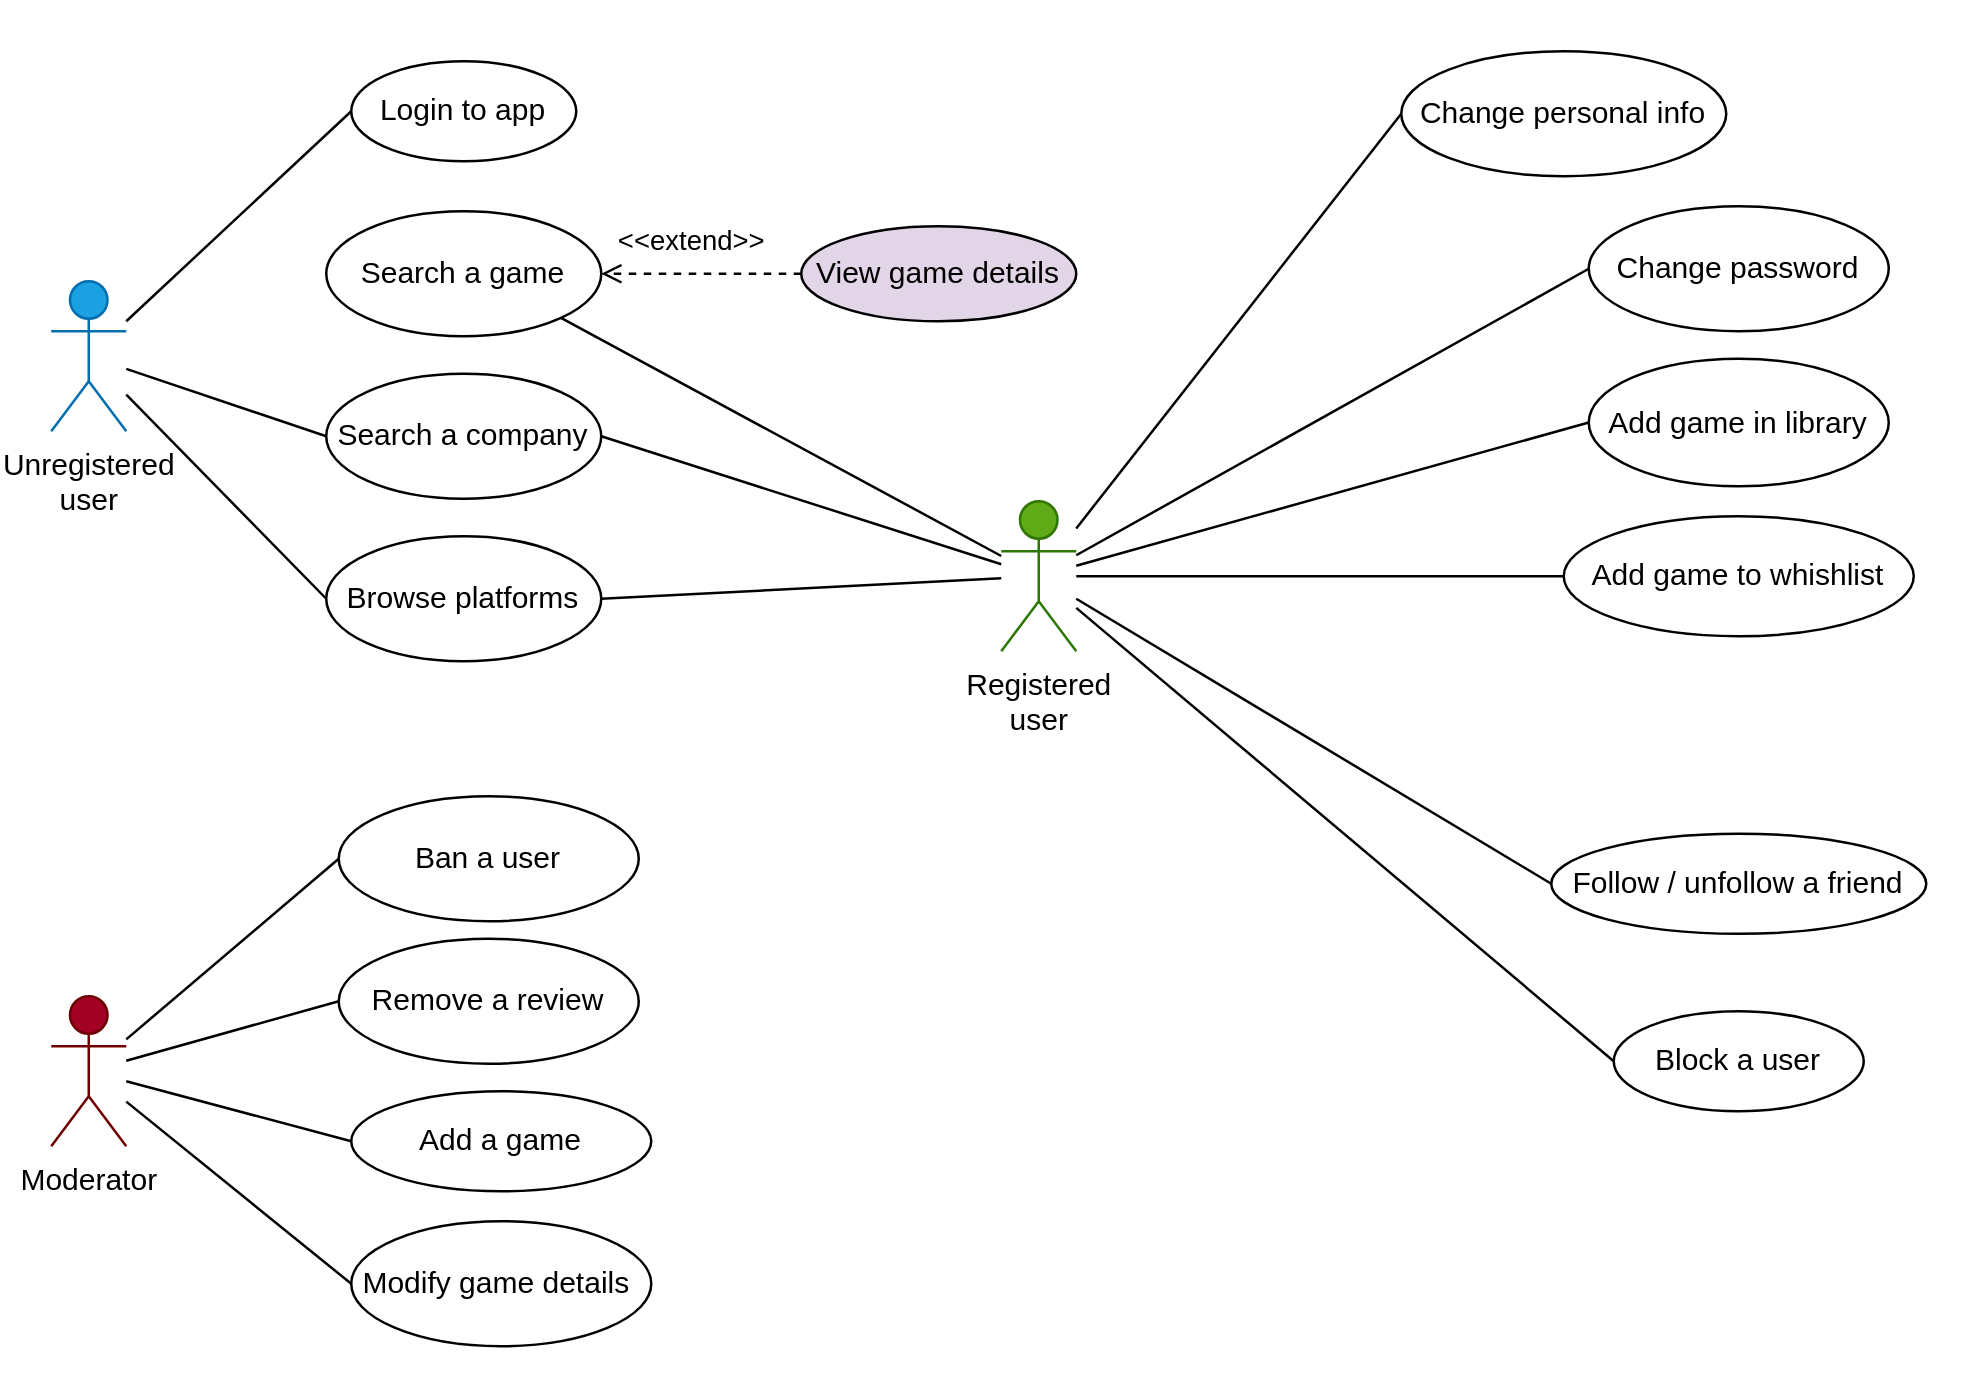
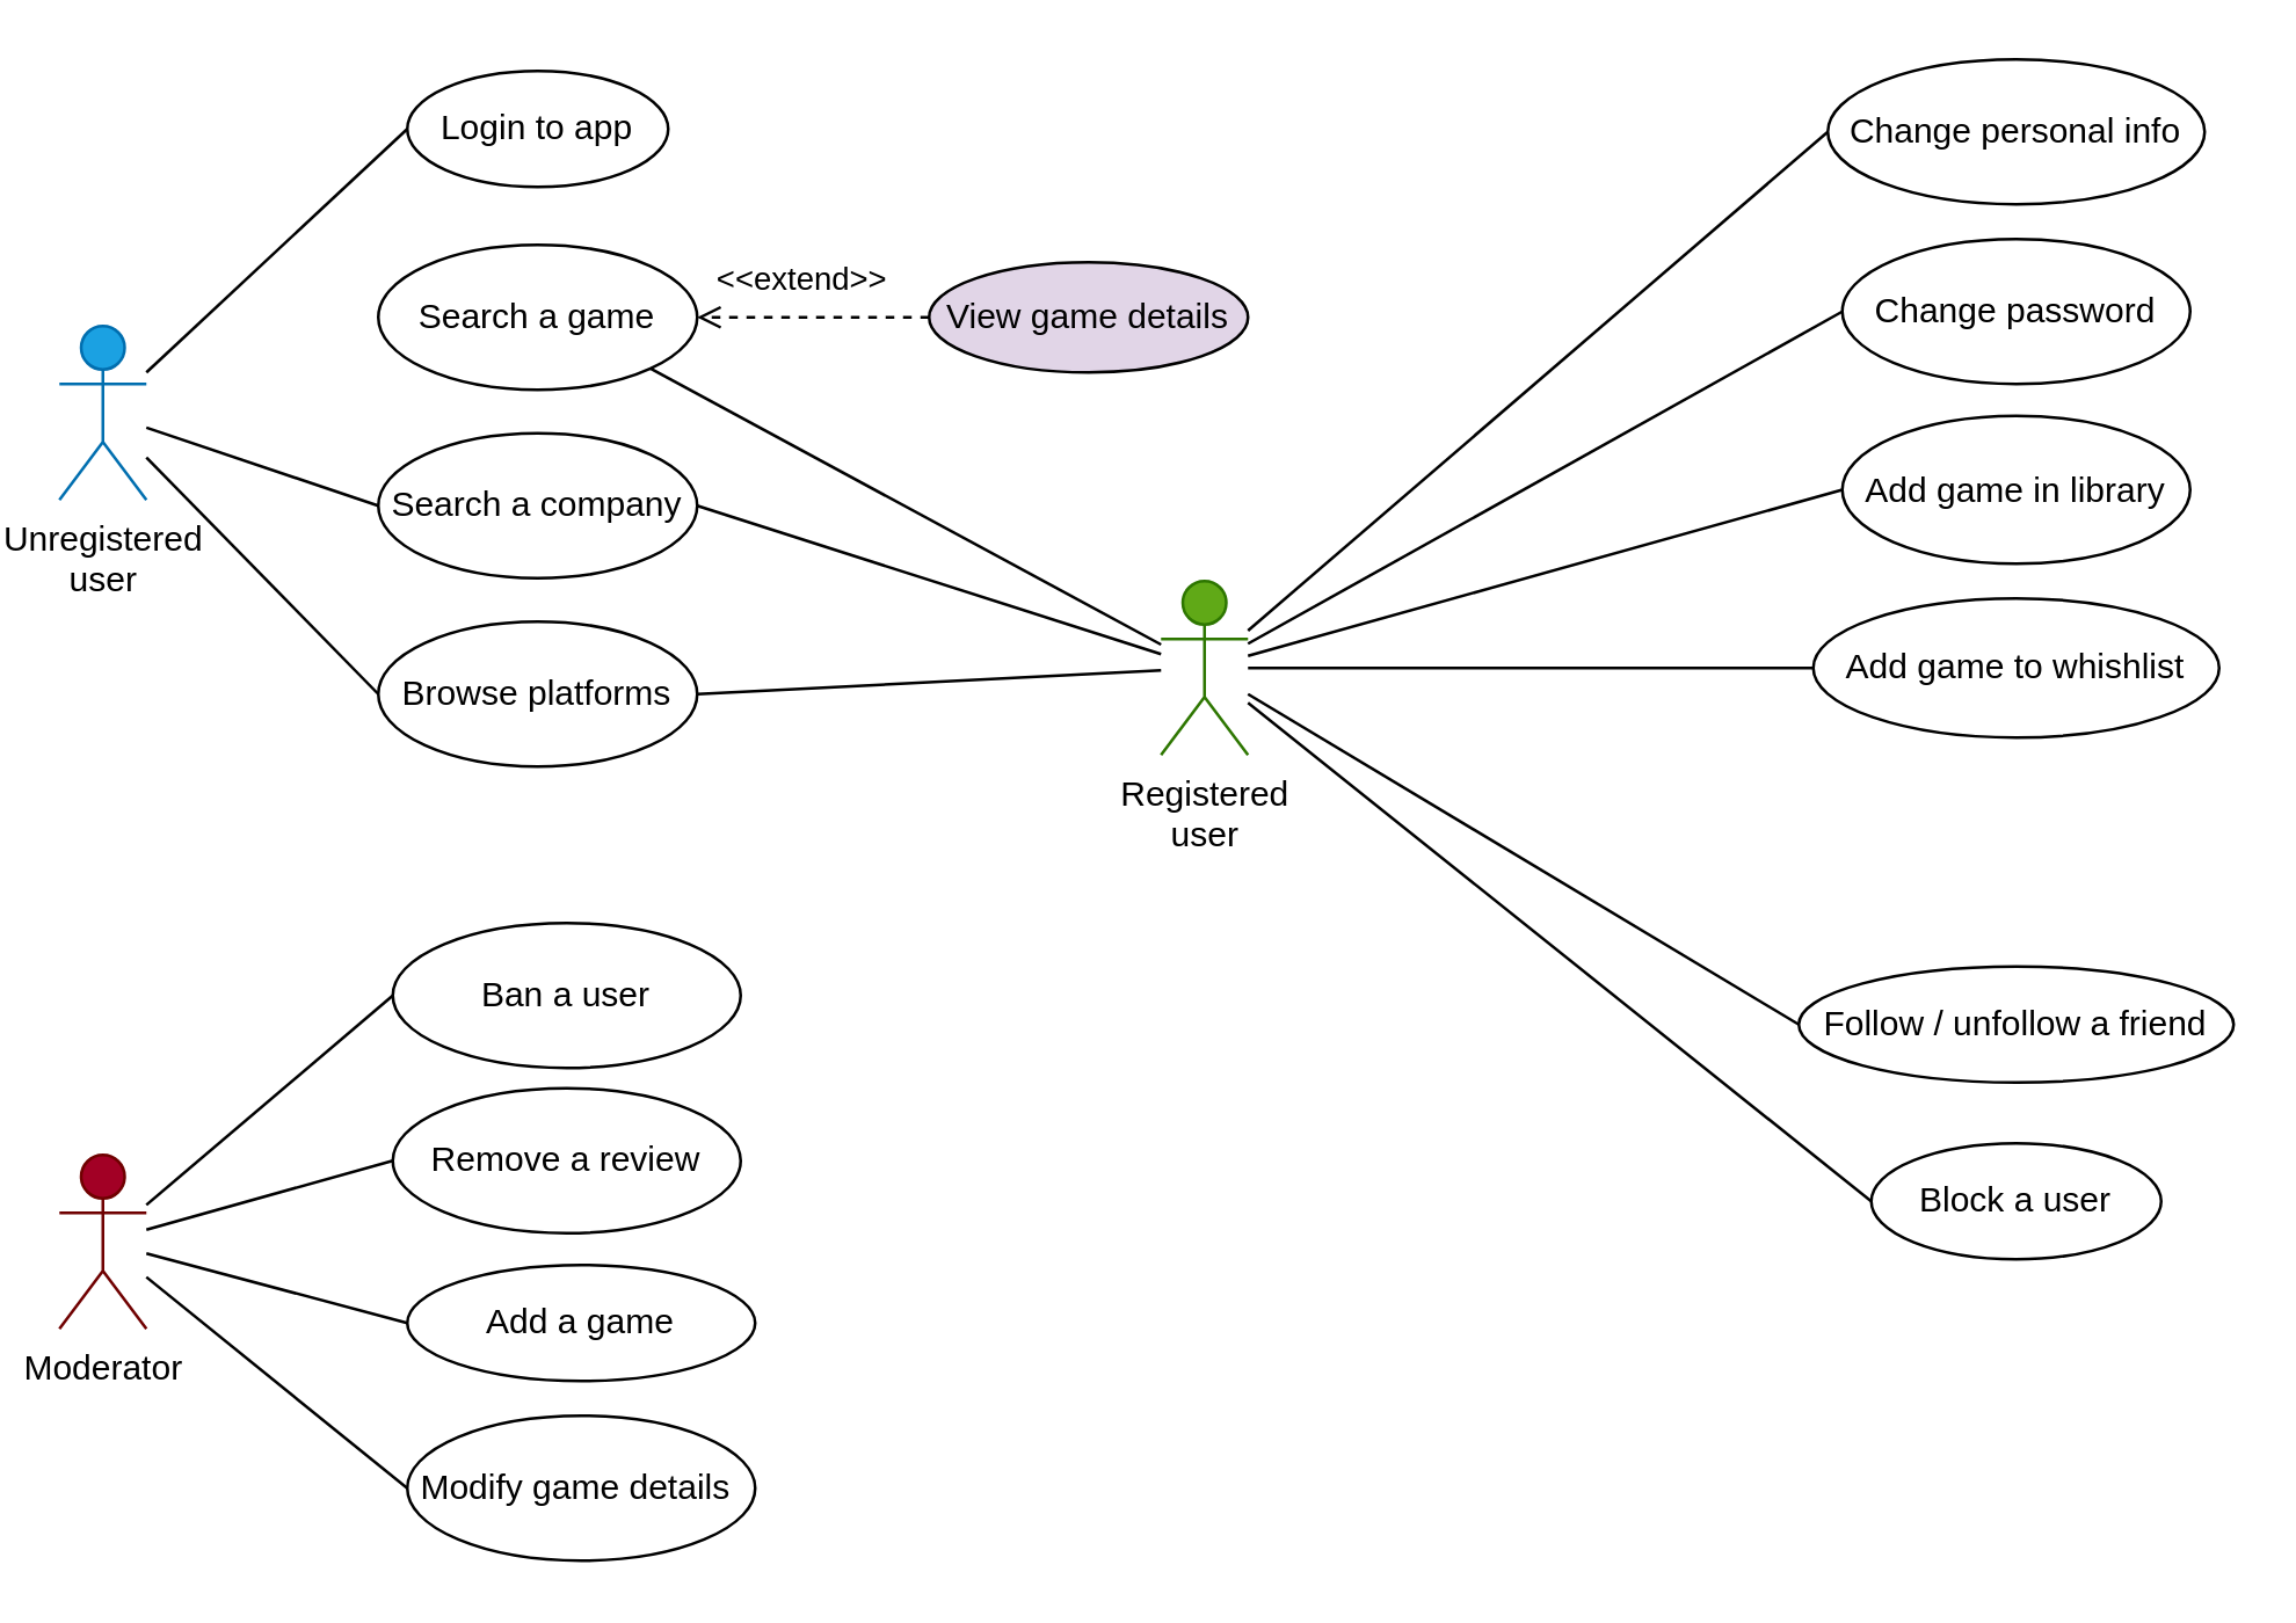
- <mxCell id="19" value="Change personal info" style="ellipse;whiteSpace=wrap;html=1;" parent="1" vertex="1"><mxGeometry x="560" y="20" width="130" height="50" as="geometry" /></mxCell>
+ <mxCell id="19" value="Change personal info" style="ellipse;whiteSpace=wrap;html=1;" parent="1" vertex="1"><mxGeometry x="630" y="20" width="130" height="50" as="geometry" /></mxCell>
- <mxCell id="32" value="Block a user" style="ellipse;whiteSpace=wrap;html=1;" parent="1" vertex="1"><mxGeometry x="645" y="404" width="100" height="40" as="geometry" /></mxCell>
+ <mxCell id="32" value="Block a user" style="ellipse;whiteSpace=wrap;html=1;" parent="1" vertex="1"><mxGeometry x="645" y="394" width="100" height="40" as="geometry" /></mxCell>
